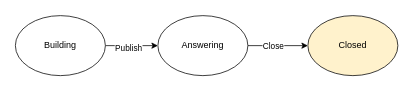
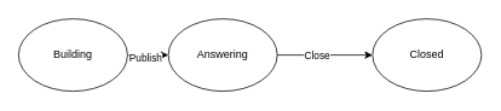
- <mxCell id="7" value="Answering" style="ellipse;whiteSpace=wrap;html=1;" vertex="1" parent="1"><mxGeometry x="210" y="20" width="120" height="80" as="geometry" /></mxCell>
+ <mxCell id="7" value="Answering" style="ellipse;whiteSpace=wrap;html=1;" vertex="1" parent="1"><mxGeometry x="185" y="20" width="120" height="80" as="geometry" /></mxCell>
- <mxCell id="8" value="Closed" style="ellipse;whiteSpace=wrap;html=1;fillColor=#fff2cc;" vertex="1" parent="1"><mxGeometry x="410" y="20" width="120" height="80" as="geometry" /></mxCell>
+ <mxCell id="8" value="Closed" style="ellipse;whiteSpace=wrap;html=1;" vertex="1" parent="1"><mxGeometry x="410" y="20" width="120" height="80" as="geometry" /></mxCell>
